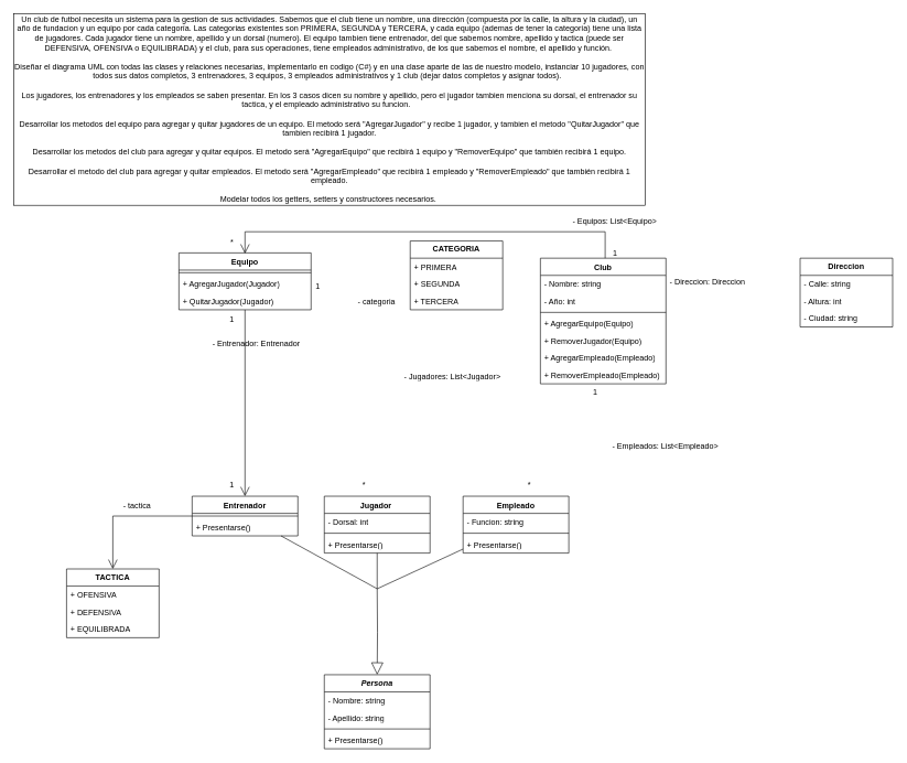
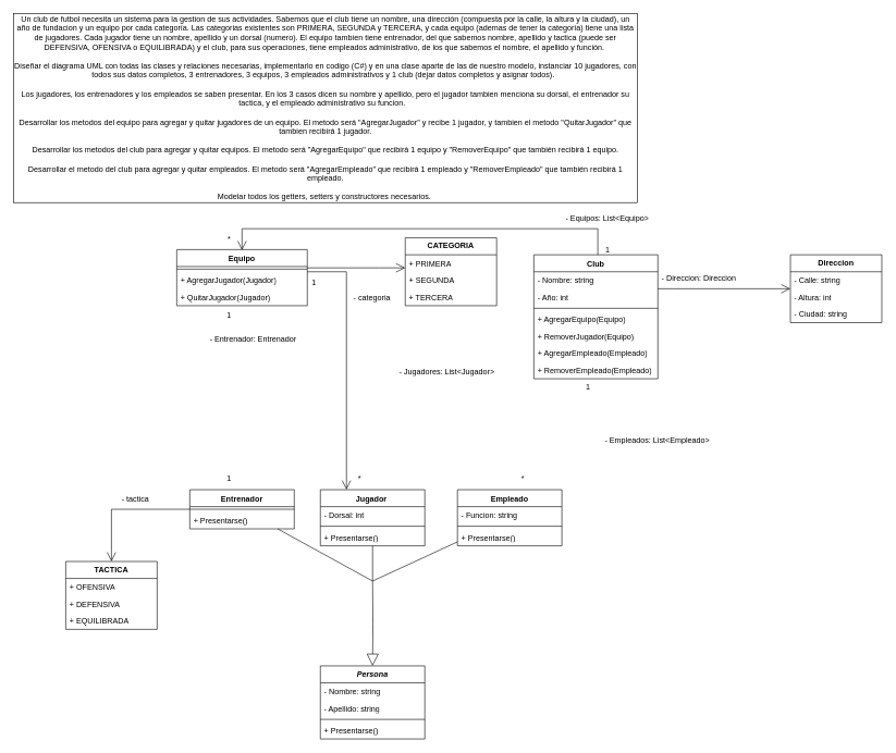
+ <mxCell id="54" value="" style="endArrow=open;endFill=1;endSize=12;html=1;rounded=0;edgeStyle=orthogonalEdgeStyle;" edge="1" parent="1" source="11" target="43"><mxGeometry width="160" relative="1" as="geometry"><mxPoint x="300" y="790" as="sourcePoint" /><mxPoint y="870" as="targetPoint" x="180" /><Array as="points"><mxPoint x="580" y="410" /><mxPoint x="580" y="410" /></Array></mxGeometry></mxCell>
+ <mxCell id="67" value="" style="endArrow=open;endFill=1;endSize=12;html=1;rounded=0;edgeStyle=orthogonalEdgeStyle;" edge="1" parent="1" source="3" target="63"><mxGeometry width="160" relative="1" as="geometry"><mxPoint x="980" y="400" as="sourcePoint" /><mxPoint x="1140" y="400" as="targetPoint" /><Array as="points"><mxPoint x="1030" y="442" /><mxPoint x="1030" y="442" /></Array></mxGeometry></mxCell>
+ <mxCell id="49" value="" style="endArrow=open;endFill=1;endSize=12;html=1;rounded=0;edgeStyle=orthogonalEdgeStyle;" edge="1" parent="1" source="11" target="21"><mxGeometry width="160" relative="1" as="geometry"><mxPoint x="380" y="482" as="sourcePoint" /><mxPoint x="380" y="813" as="targetPoint" /><Array as="points"><mxPoint x="530" y="416" /><mxPoint x="530" y="770" /><mxPoint x="570" y="770" /></Array></mxGeometry></mxCell>
- <mxCell id="47" value="" style="endArrow=open;endFill=1;endSize=12;html=1;rounded=0;" edge="1" parent="1" source="11" target="18"><mxGeometry width="160" relative="1" as="geometry"><mxPoint x="340" y="370" as="sourcePoint" /><mxPoint x="500" y="370" as="targetPoint" /></mxGeometry></mxCell>
